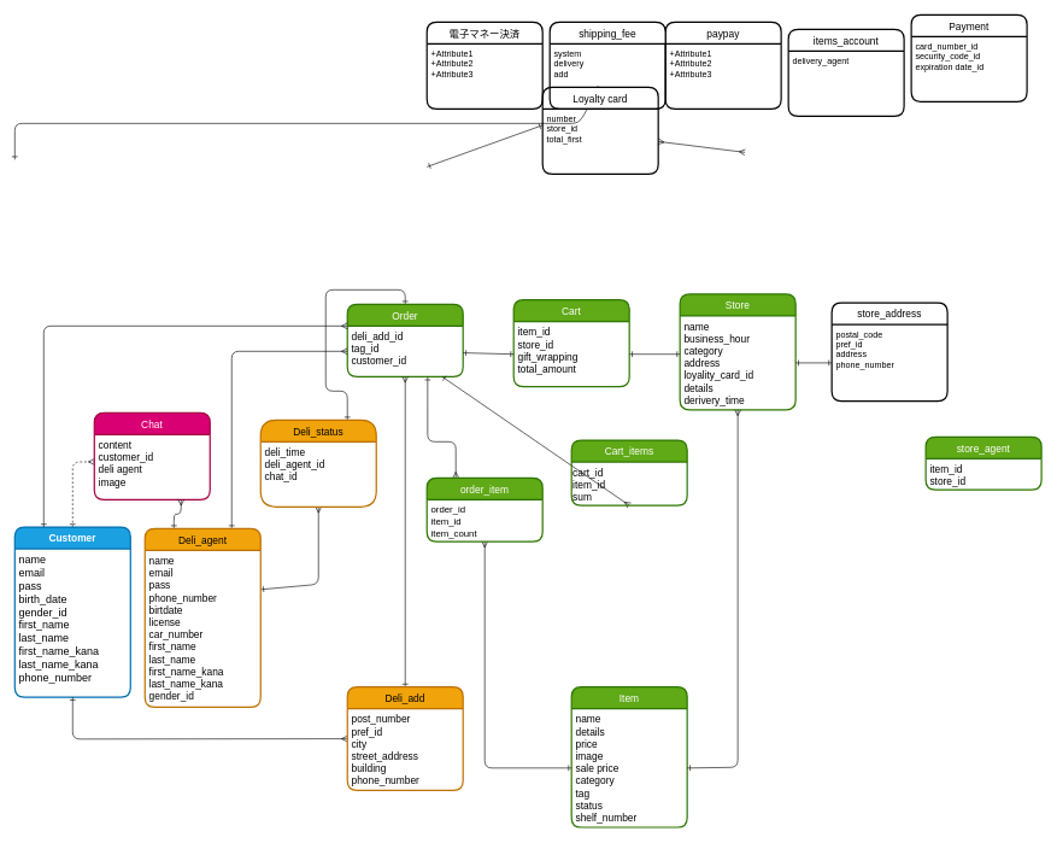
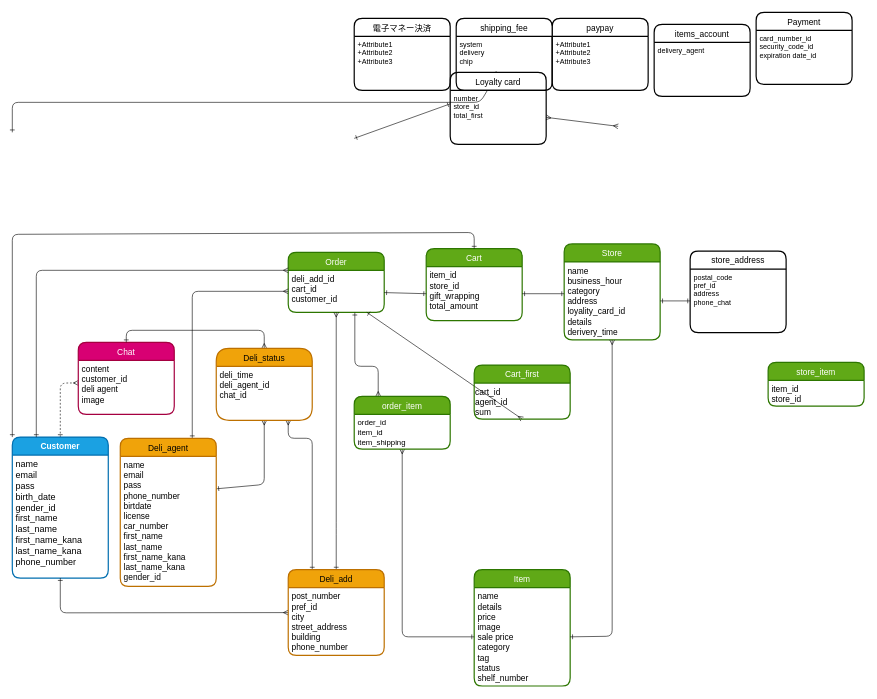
- <mxCell id="35" value="system&#10;delivery&#10;add&#10;" style="align=left;strokeColor=none;fillColor=none;spacingLeft=4;fontSize=12;verticalAlign=top;resizable=0;rotatable=0;part=1;" parent="34" vertex="1"><mxGeometry y="30" width="160" height="90" as="geometry" /></mxCell>
+ <mxCell id="35" value="system&#10;delivery&#10;chip&#10;" style="align=left;strokeColor=none;fillColor=none;spacingLeft=4;fontSize=12;verticalAlign=top;resizable=0;rotatable=0;part=1;" parent="34" vertex="1"><mxGeometry y="30" width="160" height="90" as="geometry" /></mxCell>
- <mxCell id="7" style="edgeStyle=none;html=1;entryX=0.75;entryY=0;entryDx=0;entryDy=0;fontSize=13;exitX=0.5;exitY=0;exitDx=0;exitDy=0;startArrow=ERone;startFill=0;endArrow=ERone;endFill=0;" parent="1" source="8" target="56" edge="1"><mxGeometry relative="1" as="geometry"><Array as="points"><mxPoint x="560" y="400" /><mxPoint x="450" y="400" /><mxPoint x="450" y="540" /><mxPoint x="480" y="540" /></Array></mxGeometry></mxCell>
- <mxCell id="59" value="postal_code&#10;pref_id&#10;address&#10;phone_number" style="align=left;strokeColor=none;fillColor=none;spacingLeft=4;fontSize=12;verticalAlign=top;resizable=0;rotatable=0;part=1;" parent="58" vertex="1"><mxGeometry y="30" width="160" height="106" as="geometry" /></mxCell>
+ <mxCell id="59" value="postal_code&#10;pref_id&#10;address&#10;phone_chat" style="align=left;strokeColor=none;fillColor=none;spacingLeft=4;fontSize=12;verticalAlign=top;resizable=0;rotatable=0;part=1;" parent="58" vertex="1"><mxGeometry y="30" width="160" height="106" as="geometry" /></mxCell>
- <mxCell id="9" value="deli_add_id&#10;tag_id&#10;customer_id" style="align=left;strokeColor=none;fillColor=none;spacingLeft=4;fontSize=14;verticalAlign=top;resizable=0;rotatable=0;part=1;" parent="8" vertex="1"><mxGeometry y="30" width="160" height="70" as="geometry" /></mxCell>
+ <mxCell id="9" value="deli_add_id&#10;cart_id&#10;customer_id" style="align=left;strokeColor=none;fillColor=none;spacingLeft=4;fontSize=14;verticalAlign=top;resizable=0;rotatable=0;part=1;" parent="8" vertex="1"><mxGeometry y="30" width="160" height="70" as="geometry" /></mxCell>
+ <mxCell id="49" style="edgeStyle=none;html=1;entryX=0;entryY=0;entryDx=0;entryDy=0;fontSize=13;startArrow=ERone;startFill=0;endArrow=ERone;endFill=0;exitX=0.5;exitY=0;exitDx=0;exitDy=0;" parent="1" source="14" target="3" edge="1"><mxGeometry relative="1" as="geometry"><Array as="points"><mxPoint x="790" y="387" /><mxPoint x="20" y="390" /></Array></mxGeometry></mxCell>
+ <mxCell id="24" style="edgeStyle=none;html=1;fontSize=13;startArrow=ERmany;startFill=0;endArrow=ERone;endFill=0;exitX=0.5;exitY=0;exitDx=0;exitDy=0;entryX=0.5;entryY=0;entryDx=0;entryDy=0;" parent="1" source="56" target="21" edge="1"><mxGeometry relative="1" as="geometry"><mxPoint x="180" y="390" as="targetPoint" /><Array as="points"><mxPoint x="440" y="550" /><mxPoint x="210" y="550" /></Array></mxGeometry></mxCell>
- <mxCell id="44" value="store_agent" style="swimlane;childLayout=stackLayout;horizontal=1;startSize=30;horizontalStack=0;rounded=1;fontSize=14;fontStyle=0;strokeWidth=2;resizeParent=0;resizeLast=1;shadow=0;dashed=0;align=center;fillColor=#60a917;fontColor=#ffffff;strokeColor=#2D7600;" parent="1" vertex="1"><mxGeometry x="1280" y="603.5" width="160" height="73" as="geometry" /></mxCell>
+ <mxCell id="44" value="store_item" style="swimlane;childLayout=stackLayout;horizontal=1;startSize=30;horizontalStack=0;rounded=1;fontSize=14;fontStyle=0;strokeWidth=2;resizeParent=0;resizeLast=1;shadow=0;dashed=0;align=center;fillColor=#60a917;fontColor=#ffffff;strokeColor=#2D7600;" parent="1" vertex="1"><mxGeometry x="1280" y="603.5" width="160" height="73" as="geometry" /></mxCell>
- <mxCell id="51" value="Cart_items" style="swimlane;childLayout=stackLayout;horizontal=1;startSize=30;horizontalStack=0;rounded=1;fontSize=14;fontStyle=0;strokeWidth=2;resizeParent=0;resizeLast=1;shadow=0;dashed=0;align=center;fillColor=#60a917;fontColor=#ffffff;strokeColor=#2D7600;" parent="1" vertex="1"><mxGeometry x="790" y="608" width="160" height="90" as="geometry" /></mxCell>
+ <mxCell id="51" value="Cart_first" style="swimlane;childLayout=stackLayout;horizontal=1;startSize=30;horizontalStack=0;rounded=1;fontSize=14;fontStyle=0;strokeWidth=2;resizeParent=0;resizeLast=1;shadow=0;dashed=0;align=center;fillColor=#60a917;fontColor=#ffffff;strokeColor=#2D7600;" parent="1" vertex="1"><mxGeometry x="790" y="608" width="160" height="90" as="geometry" /></mxCell>
- <mxCell id="52" value="cart_id&lt;br style=&quot;font-size: 14px;&quot;&gt;item_id&lt;br style=&quot;font-size: 14px;&quot;&gt;&lt;div style=&quot;font-size: 14px;&quot;&gt;&lt;span style=&quot;background-color: initial; font-size: 14px;&quot;&gt;sum&lt;/span&gt;&lt;/div&gt;" style="text;html=1;align=left;verticalAlign=top;resizable=0;points=[];autosize=1;strokeColor=none;fillColor=none;fontSize=14;" parent="51" vertex="1"><mxGeometry y="30" width="160" height="60" as="geometry" /></mxCell>
+ <mxCell id="52" value="cart_id&lt;br style=&quot;font-size: 14px;&quot;&gt;agent_id&lt;br style=&quot;font-size: 14px;&quot;&gt;&lt;div style=&quot;font-size: 14px;&quot;&gt;&lt;span style=&quot;background-color: initial; font-size: 14px;&quot;&gt;sum&lt;/span&gt;&lt;/div&gt;" style="text;html=1;align=left;verticalAlign=top;resizable=0;points=[];autosize=1;strokeColor=none;fillColor=none;fontSize=14;" parent="51" vertex="1"><mxGeometry y="30" width="160" height="60" as="geometry" /></mxCell>
- <mxCell id="43" value="order_id&#10;item_id&#10;item_count" style="align=left;strokeColor=none;fillColor=none;spacingLeft=4;fontSize=13;verticalAlign=top;resizable=0;rotatable=0;part=1;" parent="42" vertex="1"><mxGeometry y="30" width="160" height="58" as="geometry" /></mxCell>
+ <mxCell id="43" value="order_id&#10;item_id&#10;item_shipping" style="align=left;strokeColor=none;fillColor=none;spacingLeft=4;fontSize=13;verticalAlign=top;resizable=0;rotatable=0;part=1;" parent="42" vertex="1"><mxGeometry y="30" width="160" height="58" as="geometry" /></mxCell>
- <mxCell id="37" style="edgeStyle=none;html=1;entryX=0.25;entryY=0;entryDx=0;entryDy=0;fontSize=13;startArrow=ERmany;startFill=0;endArrow=ERone;endFill=0;exitX=0.75;exitY=1;exitDx=0;exitDy=0;" parent="1" source="22" target="53" edge="1"><mxGeometry relative="1" as="geometry"><Array as="points"><mxPoint x="250" y="710" /><mxPoint x="240" y="710" /></Array></mxGeometry></mxCell>
+ <mxCell id="27" style="edgeStyle=none;html=1;entryX=0.75;entryY=1;entryDx=0;entryDy=0;fontSize=13;startArrow=ERone;startFill=0;endArrow=ERmany;endFill=0;exitX=0.25;exitY=0;exitDx=0;exitDy=0;" parent="1" source="28" target="57" edge="1"><mxGeometry relative="1" as="geometry"><Array as="points"><mxPoint x="520" y="730" /><mxPoint x="480" y="730" /></Array></mxGeometry></mxCell>
